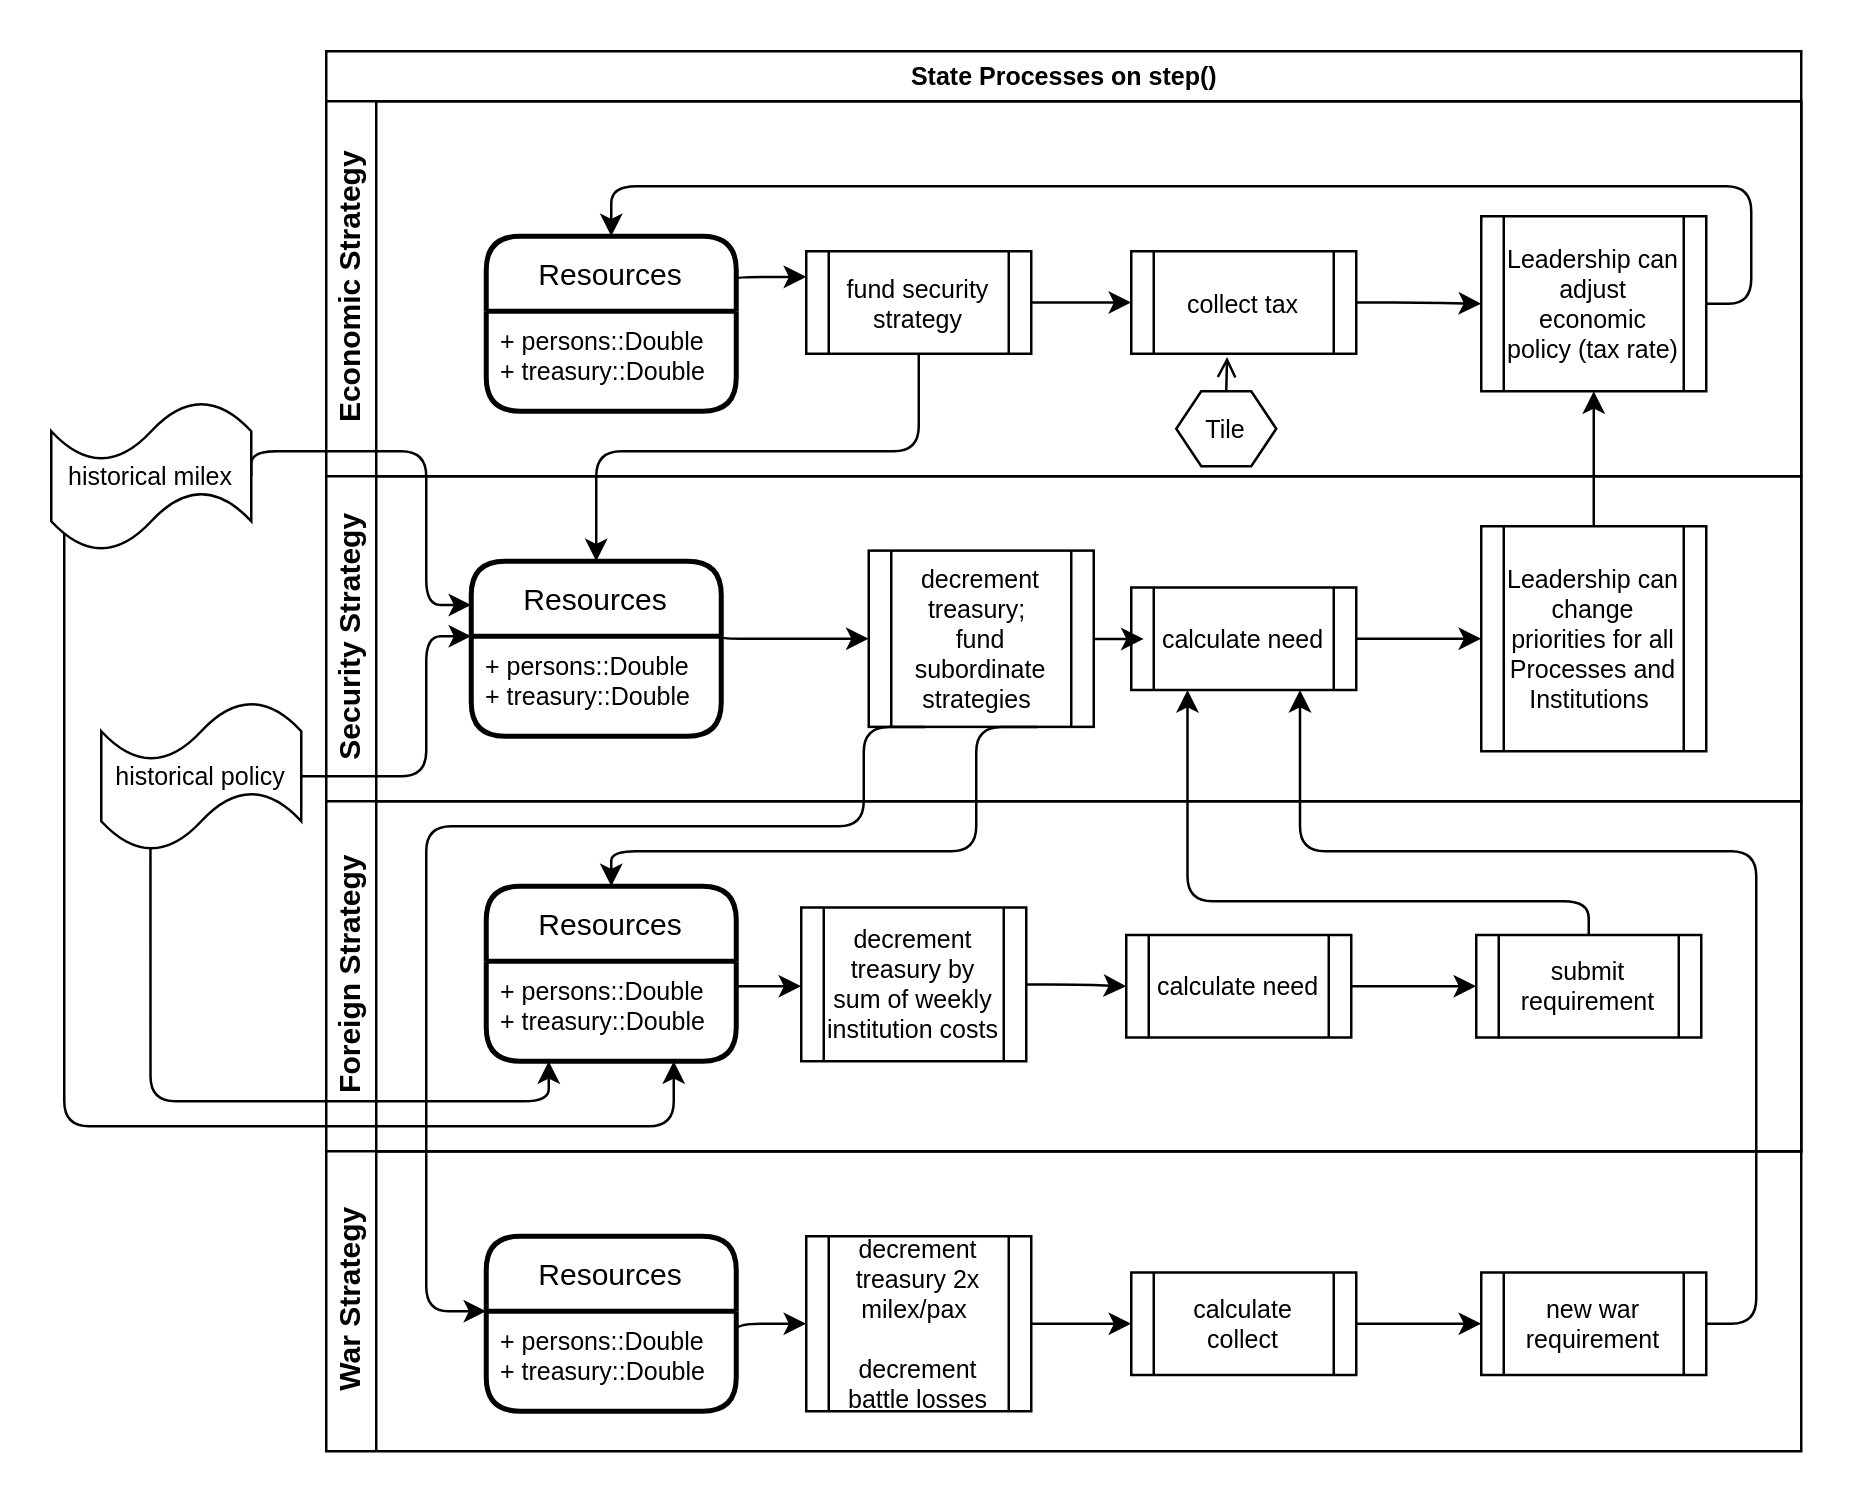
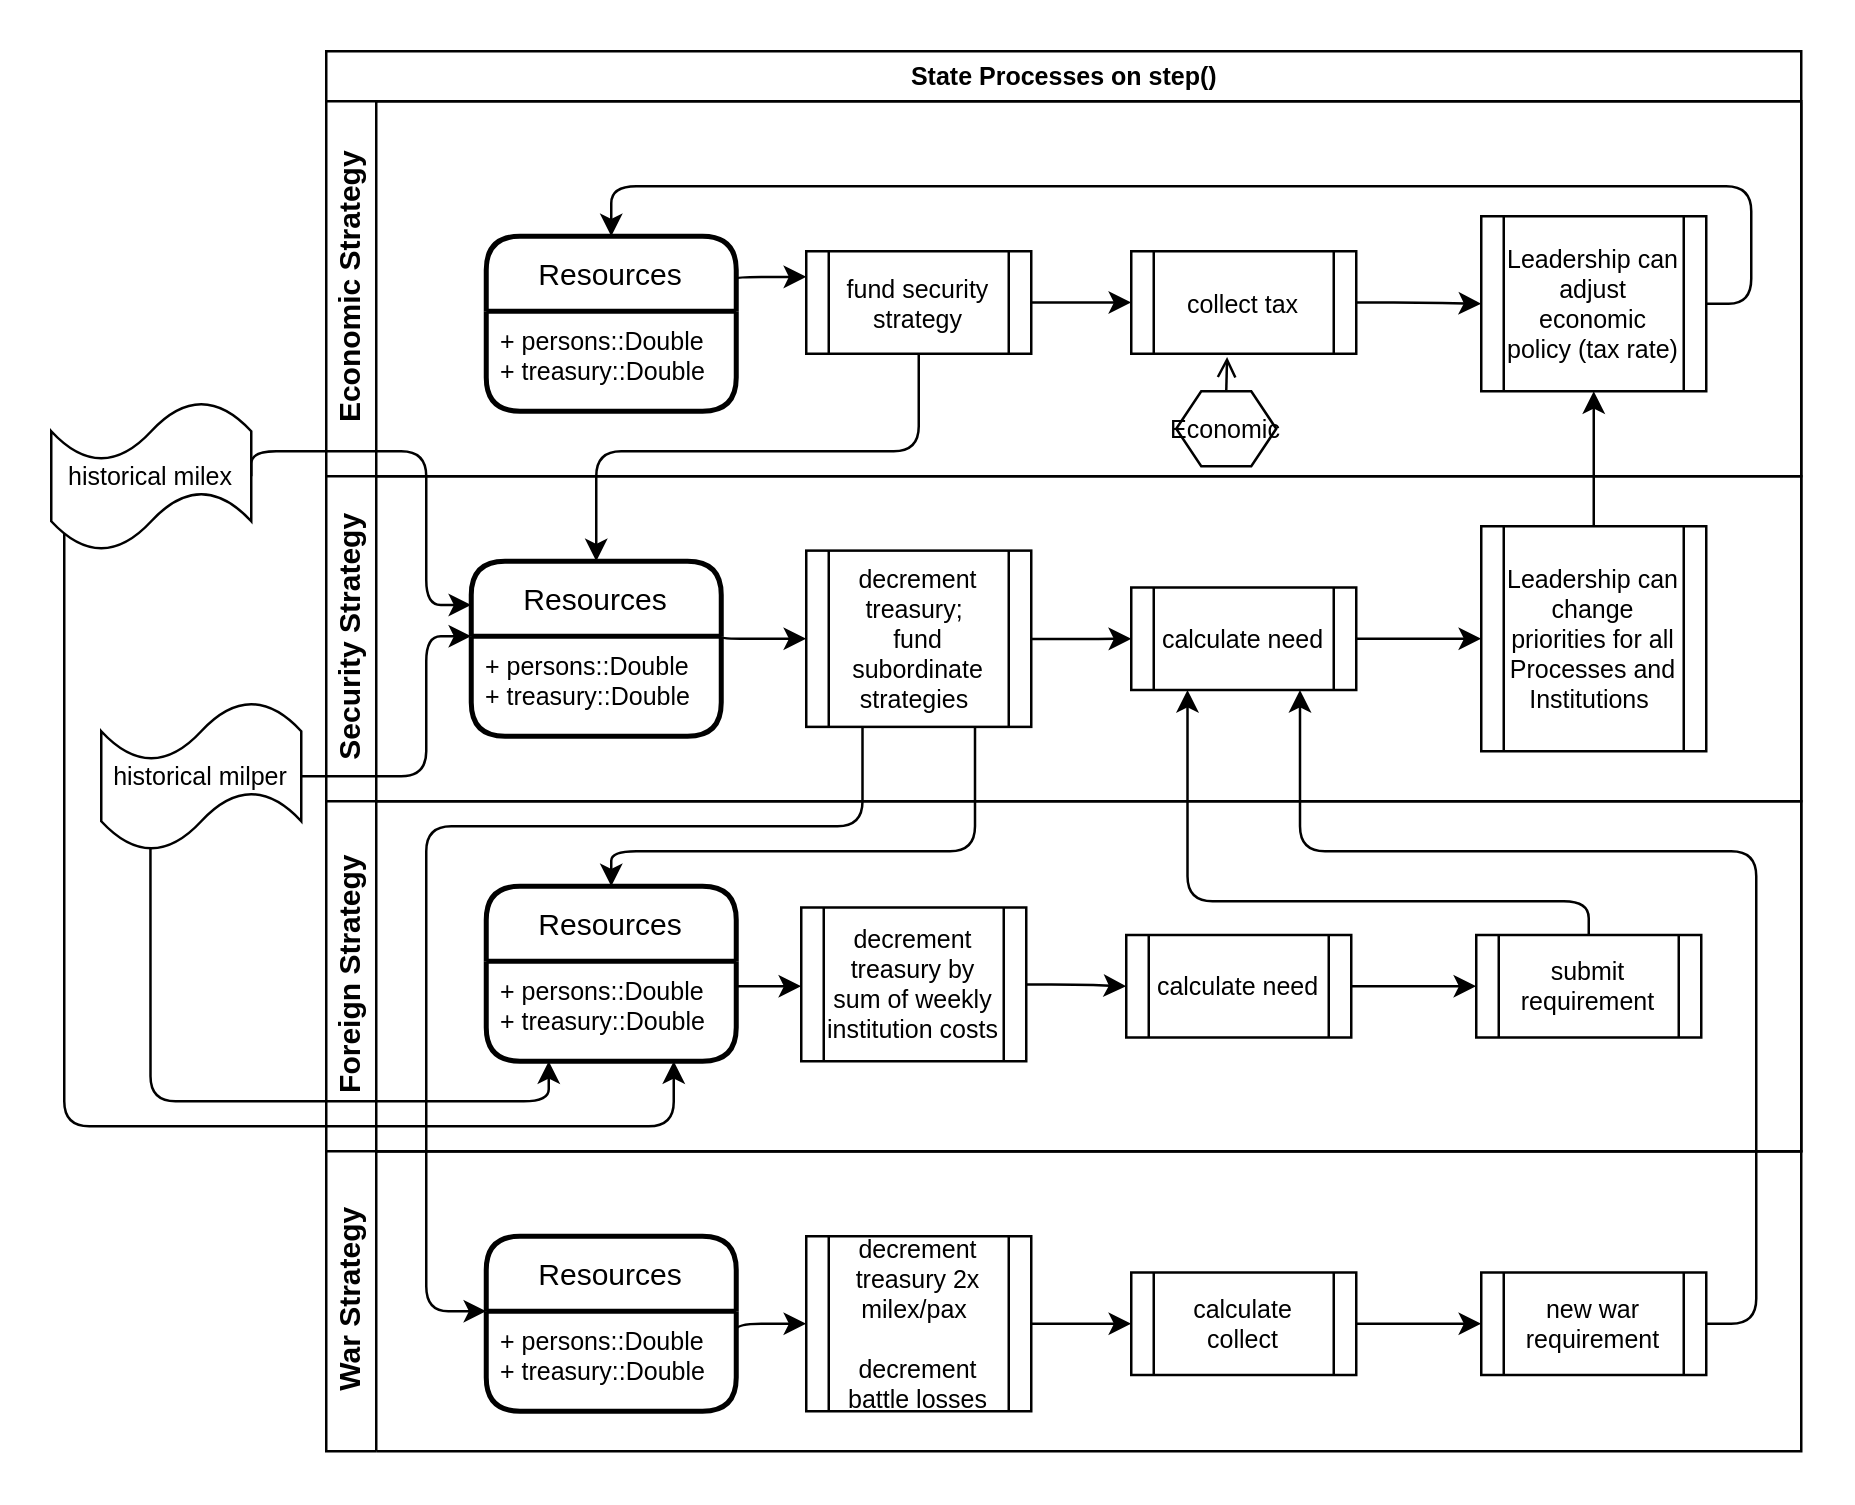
- <mxCell id="14" value="Tile" style="shape=hexagon;perimeter=hexagonPerimeter2;whiteSpace=wrap;html=1;fixedSize=1;rounded=0;sketch=0;fontSize=10;size=10;" parent="3" vertex="1"><mxGeometry x="340" y="116" width="40" height="30" as="geometry" /></mxCell>
+ <mxCell id="14" value="Economic" style="shape=hexagon;perimeter=hexagonPerimeter2;whiteSpace=wrap;html=1;fixedSize=1;rounded=0;sketch=0;fontSize=10;size=10;" parent="3" vertex="1"><mxGeometry x="340" y="116" width="40" height="30" as="geometry" /></mxCell>
- <mxCell id="19" value="decrement treasury;&amp;nbsp;&lt;br&gt;fund subordinate strategies&amp;nbsp;" style="shape=process;whiteSpace=wrap;html=1;backgroundOutline=1;rounded=0;sketch=0;fontSize=10;" parent="15" vertex="1"><mxGeometry x="217" y="29.75" width="90" height="70.5" as="geometry" /></mxCell>
+ <mxCell id="19" value="decrement treasury;&amp;nbsp;&lt;br&gt;fund subordinate strategies&amp;nbsp;" style="shape=process;whiteSpace=wrap;html=1;backgroundOutline=1;rounded=0;sketch=0;fontSize=10;" parent="15" vertex="1"><mxGeometry x="192" y="29.75" width="90" height="70.5" as="geometry" /></mxCell>
- <mxCell id="53" value="historical policy" style="shape=tape;whiteSpace=wrap;html=1;rounded=0;sketch=0;fontSize=10;" parent="1" vertex="1"><mxGeometry x="40" y="280" width="80" height="60" as="geometry" /></mxCell>
+ <mxCell id="53" value="historical milper" style="shape=tape;whiteSpace=wrap;html=1;rounded=0;sketch=0;fontSize=10;" parent="1" vertex="1"><mxGeometry x="40" y="280" width="80" height="60" as="geometry" /></mxCell>
